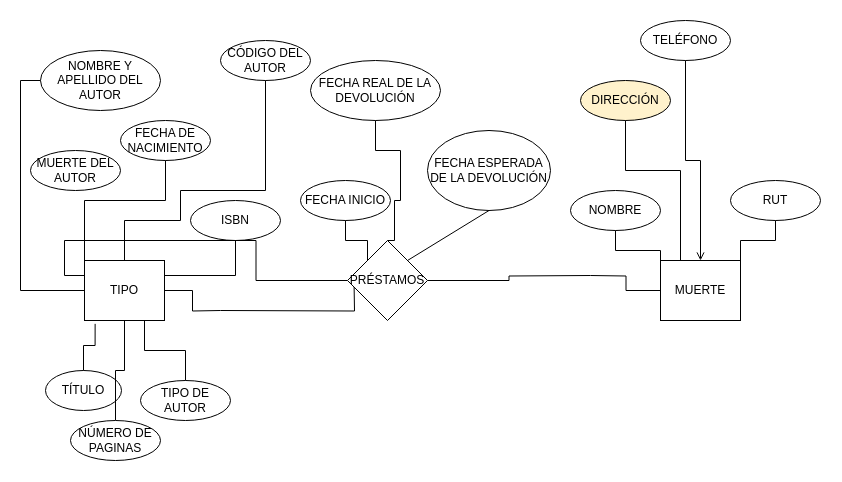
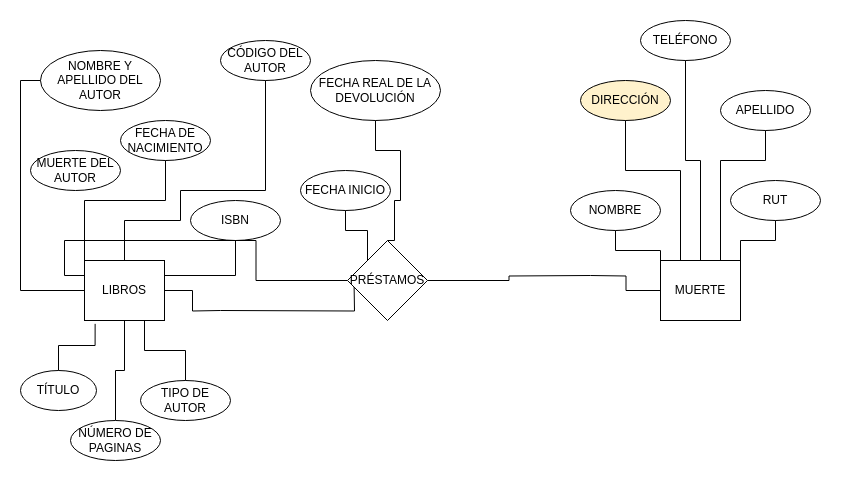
+ <mxCell id="17" value="APELLIDO" style="ellipse;whiteSpace=wrap;html=1;" vertex="1" parent="1"><mxGeometry x="720" y="90" width="90" height="40" as="geometry" /></mxCell>
- <mxCell id="20" value="FECHA ESPERADA DE LA DEVOLUCIÓN" style="ellipse;whiteSpace=wrap;html=1;" vertex="1" parent="1"><mxGeometry x="427" y="130" width="123" height="80" as="geometry" /></mxCell>
+ <mxCell id="24" style="edgeStyle=orthogonalEdgeStyle;rounded=0;orthogonalLoop=1;jettySize=auto;html=1;exitX=0.5;exitY=1;exitDx=0;exitDy=0;entryX=0.75;entryY=0;entryDx=0;entryDy=0;endArrow=none;endFill=0;" edge="1" parent="1" source="17" target="2"><mxGeometry relative="1" as="geometry"><mxPoint x="190" y="330" as="sourcePoint" /><mxPoint x="266" y="330" as="targetPoint" /><Array as="points"><mxPoint x="765" y="160" /><mxPoint x="720" y="160" /></Array></mxGeometry></mxCell>
- <mxCell id="21" value="FECHA INICIO" style="ellipse;whiteSpace=wrap;html=1;" vertex="1" parent="1"><mxGeometry x="300" y="180" width="90" height="40" as="geometry" /></mxCell>
+ <mxCell id="21" value="FECHA INICIO" style="ellipse;whiteSpace=wrap;html=1;" vertex="1" parent="1"><mxGeometry x="300" y="170" width="90" height="40" as="geometry" /></mxCell>
- <mxCell id="22" value="" style="endArrow=none;html=1;exitX=1;exitY=0;exitDx=0;exitDy=0;entryX=0.5;entryY=1;entryDx=0;entryDy=0;" edge="1" parent="1" source="40" target="20"><mxGeometry width="50" height="50" relative="1" as="geometry"><mxPoint x="413.5" y="250" as="sourcePoint" /><mxPoint x="440" y="160" as="targetPoint" /></mxGeometry></mxCell>
- <mxCell id="31" style="edgeStyle=orthogonalEdgeStyle;rounded=0;orthogonalLoop=1;jettySize=auto;html=1;exitX=0.5;exitY=1;exitDx=0;exitDy=0;entryX=0.5;entryY=0;entryDx=0;entryDy=0;endArrow=open;endFill=0;" edge="1" parent="1" source="8" target="2"><mxGeometry relative="1" as="geometry"><mxPoint x="654" y="350" as="sourcePoint" /><mxPoint x="730" y="350" as="targetPoint" /></mxGeometry></mxCell>
+ <mxCell id="31" style="edgeStyle=orthogonalEdgeStyle;rounded=0;orthogonalLoop=1;jettySize=auto;html=1;exitX=0.5;exitY=1;exitDx=0;exitDy=0;entryX=0.5;entryY=0;entryDx=0;entryDy=0;endArrow=none;endFill=0;" edge="1" parent="1" source="8" target="2"><mxGeometry relative="1" as="geometry"><mxPoint x="654" y="350" as="sourcePoint" /><mxPoint x="730" y="350" as="targetPoint" /></mxGeometry></mxCell>
- <mxCell id="5" value="TIPO" style="rounded=0;whiteSpace=wrap;html=1;fontFamily=Helvetica;fontSize=12;fontColor=#000000;align=center;" parent="1" vertex="1"><mxGeometry x="84" y="260" width="80" height="60" as="geometry" /></mxCell>
+ <mxCell id="5" value="LIBROS" style="rounded=0;whiteSpace=wrap;html=1;fontFamily=Helvetica;fontSize=12;fontColor=#000000;align=center;" parent="1" vertex="1"><mxGeometry x="84" y="260" width="80" height="60" as="geometry" /></mxCell>
- <mxCell id="6" value="TÍTULO" style="ellipse;whiteSpace=wrap;html=1;" parent="1" vertex="1"><mxGeometry x="45" y="370" width="76" height="40" as="geometry" /></mxCell>
+ <mxCell id="6" value="TÍTULO" style="ellipse;whiteSpace=wrap;html=1;" parent="1" vertex="1"><mxGeometry y="370" width="76" height="40" as="geometry" x="20" /></mxCell>
